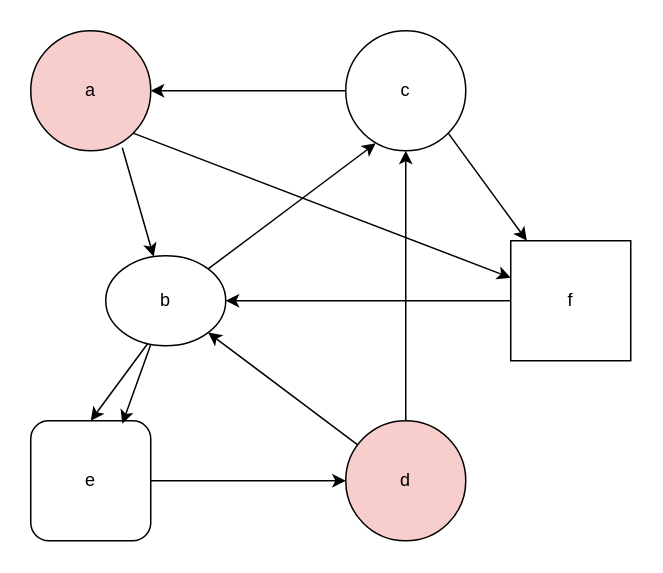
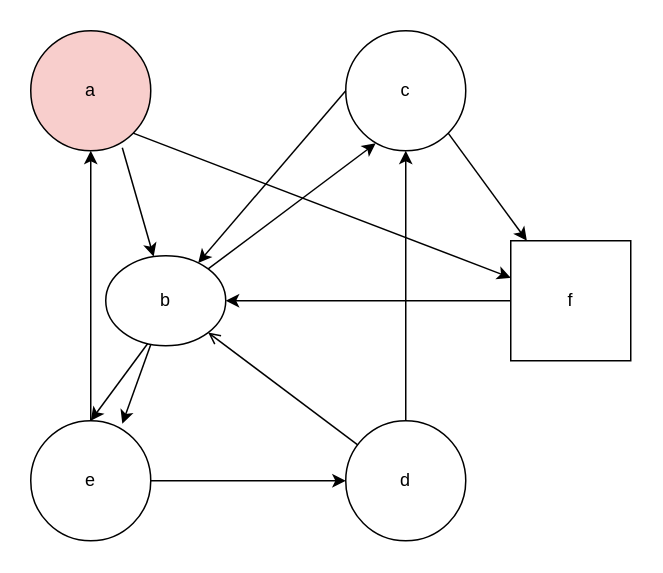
- <mxCell id="7" value="" style="endArrow=classic;html=1;rounded=0;entryX=1;entryY=0.5;entryDx=0;entryDy=0;exitX=0;exitY=0.5;exitDx=0;exitDy=0;" edge="1" parent="1" source="4" target="2"><mxGeometry width="50" height="50" relative="1" as="geometry"><mxPoint x="250" y="280" as="sourcePoint" /><mxPoint x="300" y="230" as="targetPoint" /></mxGeometry></mxCell>
+ <mxCell id="7" value="" style="endArrow=classic;html=1;rounded=0;exitX=0;exitY=0.5;exitDx=0;exitDy=0;" edge="1" parent="1" source="4" target="3"><mxGeometry width="50" height="50" relative="1" as="geometry"><mxPoint x="250" y="280" as="sourcePoint" /><mxPoint x="300" y="230" as="targetPoint" /></mxGeometry></mxCell>
+ <mxCell id="19" value="" style="endArrow=classic;html=1;rounded=0;entryX=0.5;entryY=1;entryDx=0;entryDy=0;" edge="1" parent="1" source="8" target="2"><mxGeometry width="50" height="50" relative="1" as="geometry"><mxPoint x="250" y="280" as="sourcePoint" /><mxPoint x="300" y="230" as="targetPoint" /></mxGeometry></mxCell>
- <mxCell id="12" value="" style="endArrow=classic;html=1;rounded=0;" edge="1" parent="1" source="9" target="3"><mxGeometry width="50" height="50" relative="1" as="geometry"><mxPoint x="250" y="280" as="sourcePoint" /><mxPoint x="300" y="230" as="targetPoint" /></mxGeometry></mxCell>
+ <mxCell id="12" value="" style="endArrow=open;html=1;rounded=0;" edge="1" parent="1" source="9" target="3"><mxGeometry width="50" height="50" relative="1" as="geometry"><mxPoint x="250" y="280" as="sourcePoint" /><mxPoint x="300" y="230" as="targetPoint" /></mxGeometry></mxCell>
- <mxCell id="8" value="e" style="whiteSpace=wrap;html=1;aspect=fixed;rounded=1;" vertex="1" parent="1"><mxGeometry x="20" y="280" width="80" height="80" as="geometry" /></mxCell>
+ <mxCell id="8" value="e" style="ellipse;whiteSpace=wrap;html=1;aspect=fixed;" vertex="1" parent="1"><mxGeometry x="20" y="280" width="80" height="80" as="geometry" /></mxCell>
- <mxCell id="9" value="d" style="ellipse;whiteSpace=wrap;html=1;aspect=fixed;fillColor=#f8cecc;" vertex="1" parent="1"><mxGeometry x="230" y="280" width="80" height="80" as="geometry" /></mxCell>
+ <mxCell id="9" value="d" style="ellipse;whiteSpace=wrap;html=1;aspect=fixed;" vertex="1" parent="1"><mxGeometry x="230" y="280" width="80" height="80" as="geometry" /></mxCell>
